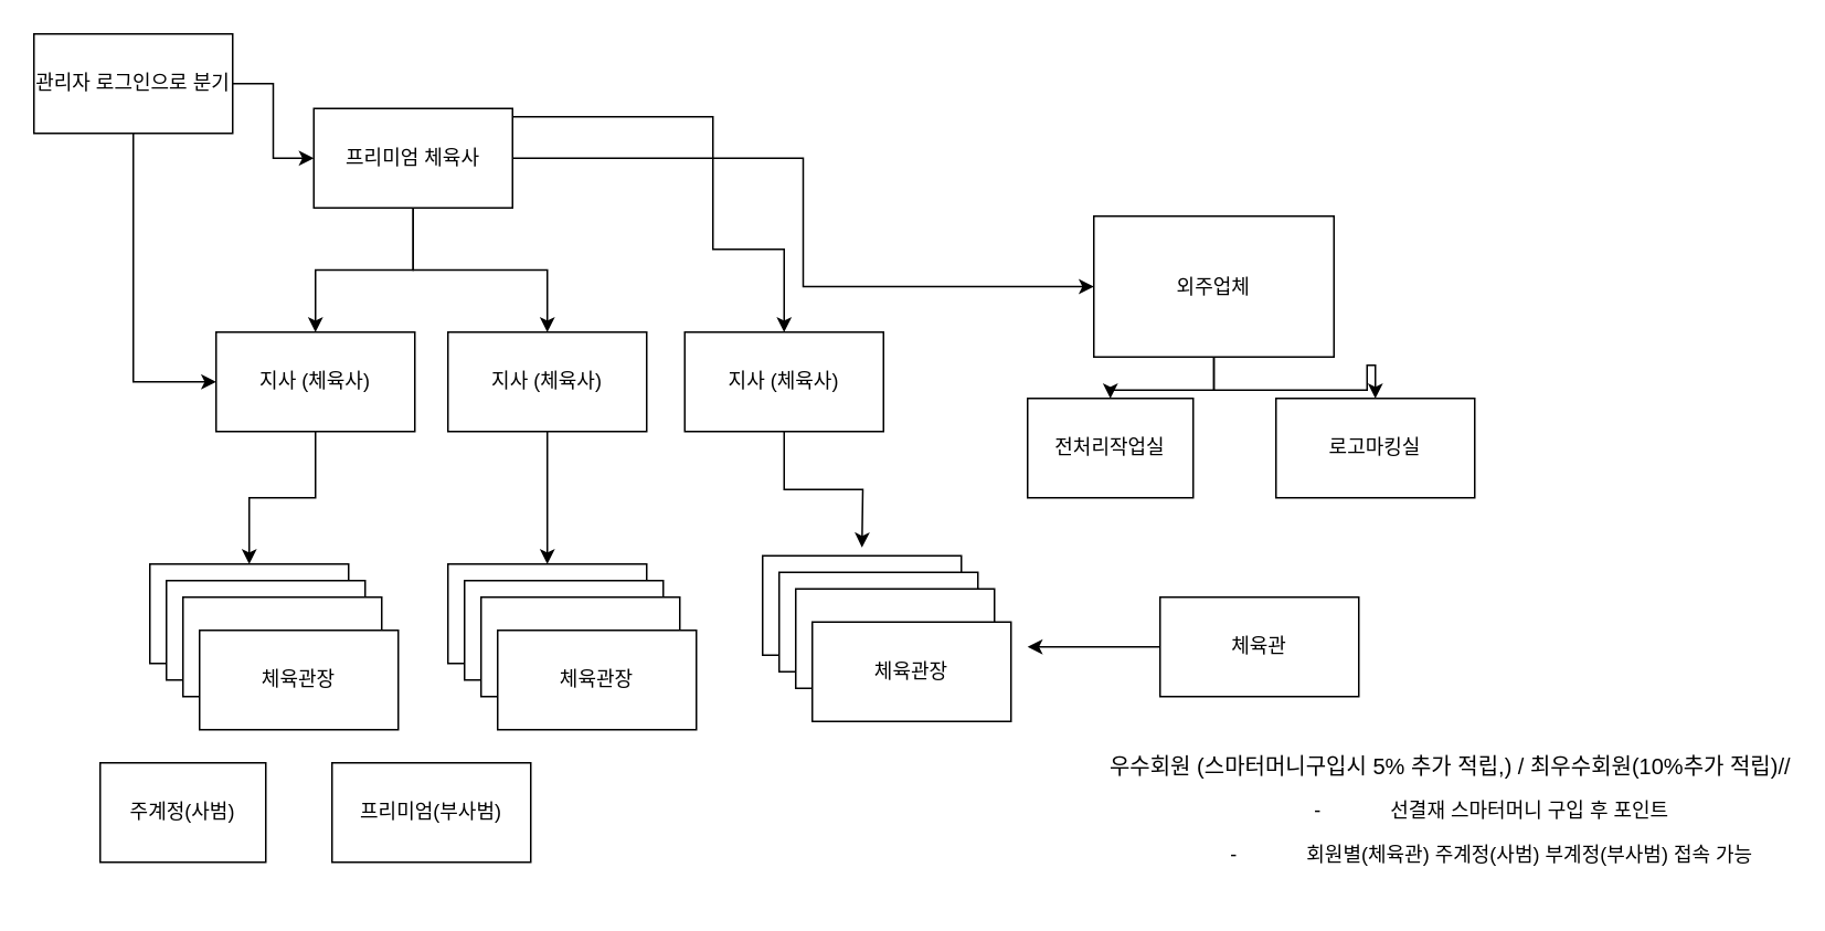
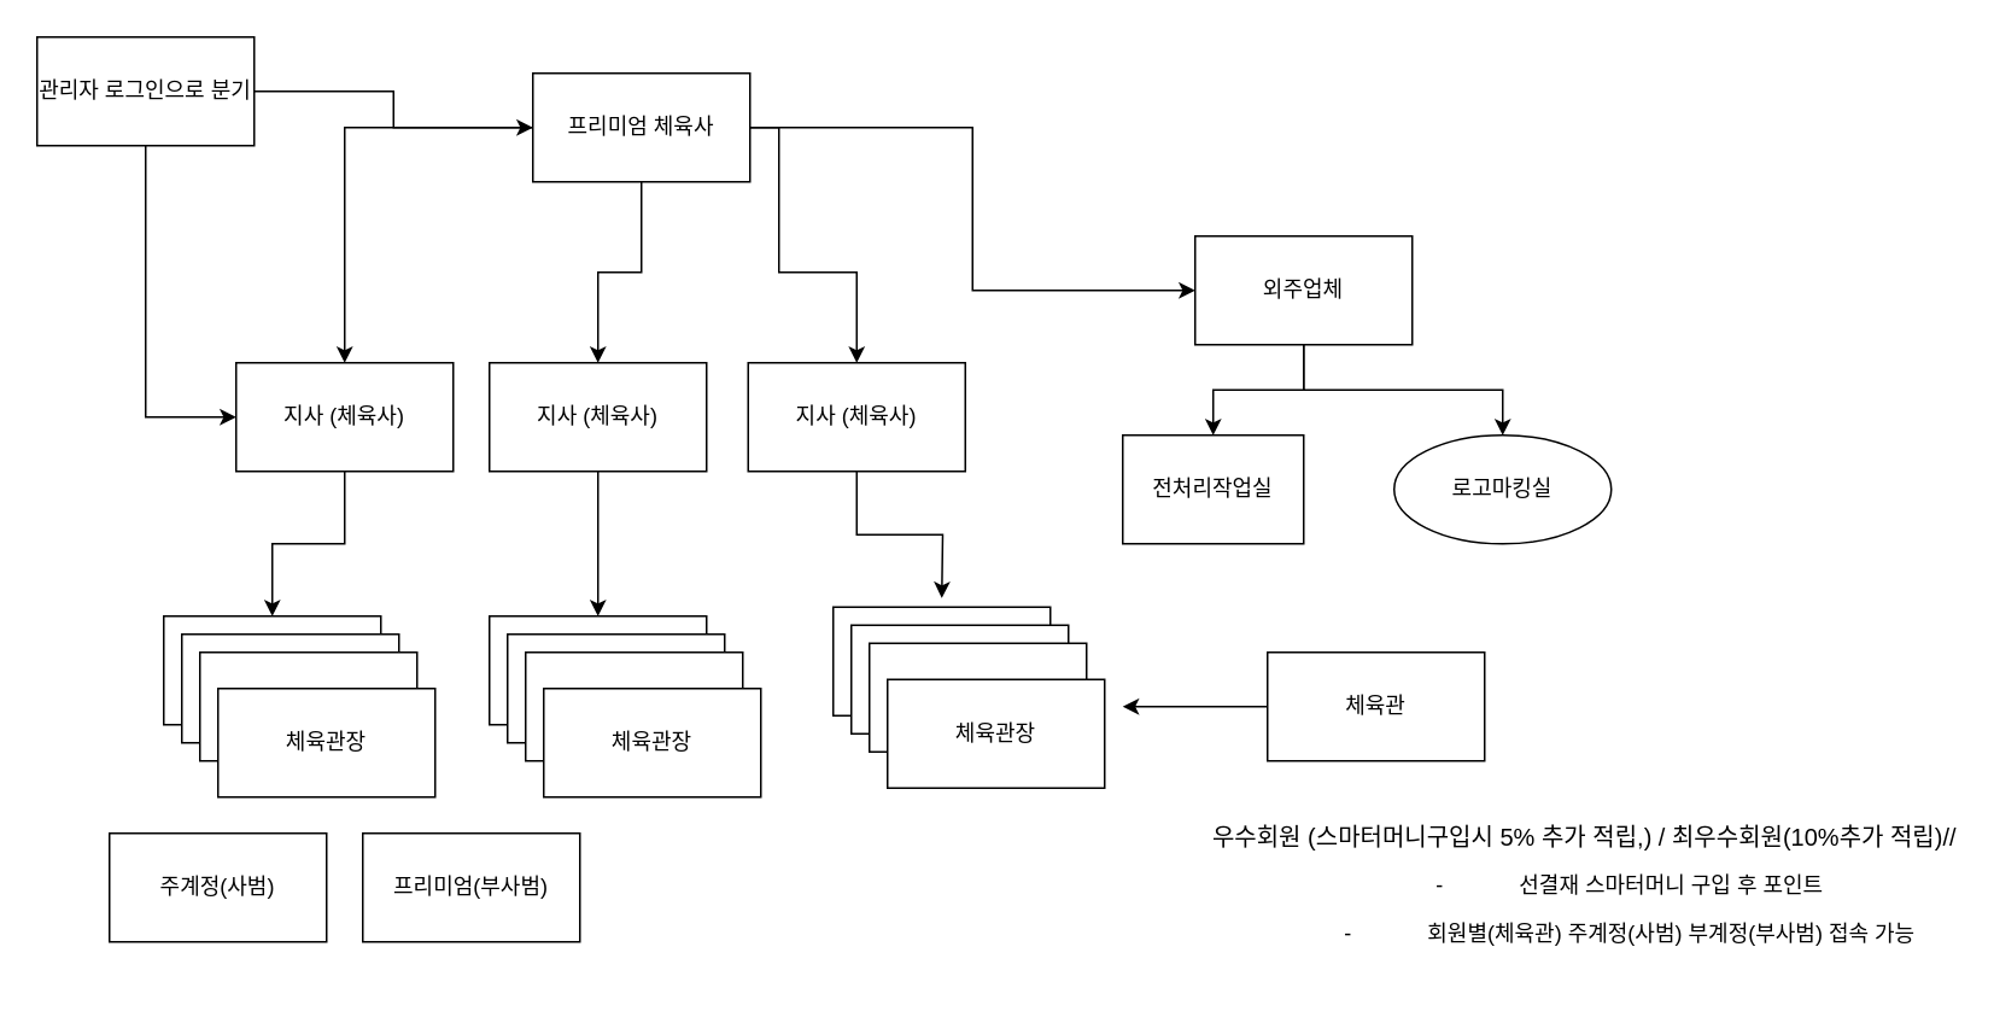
- <mxCell id="6" value="프리미엄 체육사" style="rounded=0;whiteSpace=wrap;html=1;" vertex="1" parent="1"><mxGeometry x="189" y="65" width="120" height="60" as="geometry" /></mxCell>
+ <mxCell id="6" value="프리미엄 체육사" style="rounded=0;whiteSpace=wrap;html=1;" vertex="1" parent="1"><mxGeometry x="294" y="40" width="120" height="60" as="geometry" /></mxCell>
- <mxCell id="35" value="외주업체" style="whiteSpace=wrap;html=1;" vertex="1" parent="1"><mxGeometry x="660" y="130" width="145" height="85" as="geometry" /></mxCell>
+ <mxCell id="35" value="외주업체" style="whiteSpace=wrap;html=1;" vertex="1" parent="1"><mxGeometry x="660" y="130" width="120" height="60" as="geometry" /></mxCell>
- <mxCell id="37" value="로고마킹실" style="whiteSpace=wrap;html=1;" vertex="1" parent="1"><mxGeometry x="770" y="240" width="120" height="60" as="geometry" /></mxCell>
+ <mxCell id="37" value="로고마킹실" style="ellipse;whiteSpace=wrap;html=1;" vertex="1" parent="1"><mxGeometry x="770" y="240" width="120" height="60" as="geometry" /></mxCell>
- <mxCell id="31" value="주계정(사범)" style="whiteSpace=wrap;html=1;" vertex="1" parent="1"><mxGeometry x="60" y="460" width="100" height="60" as="geometry" /></mxCell>
+ <mxCell id="31" value="주계정(사범)" style="whiteSpace=wrap;html=1;" vertex="1" parent="1"><mxGeometry x="60" y="460" width="120" height="60" as="geometry" /></mxCell>
